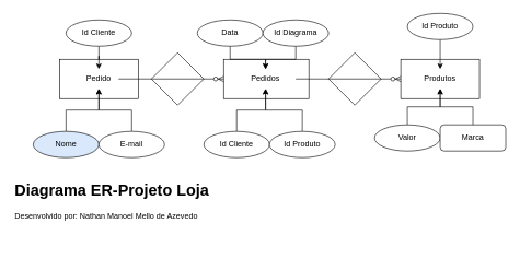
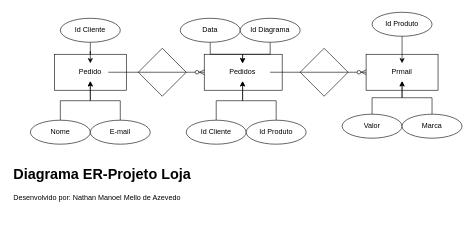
- <mxCell id="8" value="Pr&lt;span style=&quot;background-color: transparent; color: light-dark(rgb(0, 0, 0), rgb(255, 255, 255));&quot;&gt;odutos&lt;/span&gt;" style="text;html=1;align=center;verticalAlign=middle;whiteSpace=wrap;rounded=0;" vertex="1" parent="1"><mxGeometry x="640" y="105" width="60" height="30" as="geometry" /></mxCell>
+ <mxCell id="8" value="Pr&lt;span style=&quot;background-color: transparent; color: light-dark(rgb(0, 0, 0), rgb(255, 255, 255));&quot;&gt;mail&lt;/span&gt;" style="text;html=1;align=center;verticalAlign=middle;whiteSpace=wrap;rounded=0;" vertex="1" parent="1"><mxGeometry x="640" y="105" width="60" height="30" as="geometry" /></mxCell>
- <mxCell id="31" value="Marca" style="whiteSpace=wrap;html=1;align=center;rounded=1;" vertex="1" parent="1"><mxGeometry x="670" y="190" width="100" height="40" as="geometry" /></mxCell>
+ <mxCell id="31" value="Marca" style="ellipse;whiteSpace=wrap;html=1;align=center;" vertex="1" parent="1"><mxGeometry x="670" y="190" width="100" height="40" as="geometry" /></mxCell>
- <mxCell id="13" value="Nome" style="ellipse;whiteSpace=wrap;html=1;align=center;fillColor=#dae8fc;" vertex="1" parent="1"><mxGeometry x="50" y="200" width="100" height="40" as="geometry" /></mxCell>
+ <mxCell id="13" value="Nome" style="ellipse;whiteSpace=wrap;html=1;align=center;" vertex="1" parent="1"><mxGeometry x="50" y="200" width="100" height="40" as="geometry" /></mxCell>
